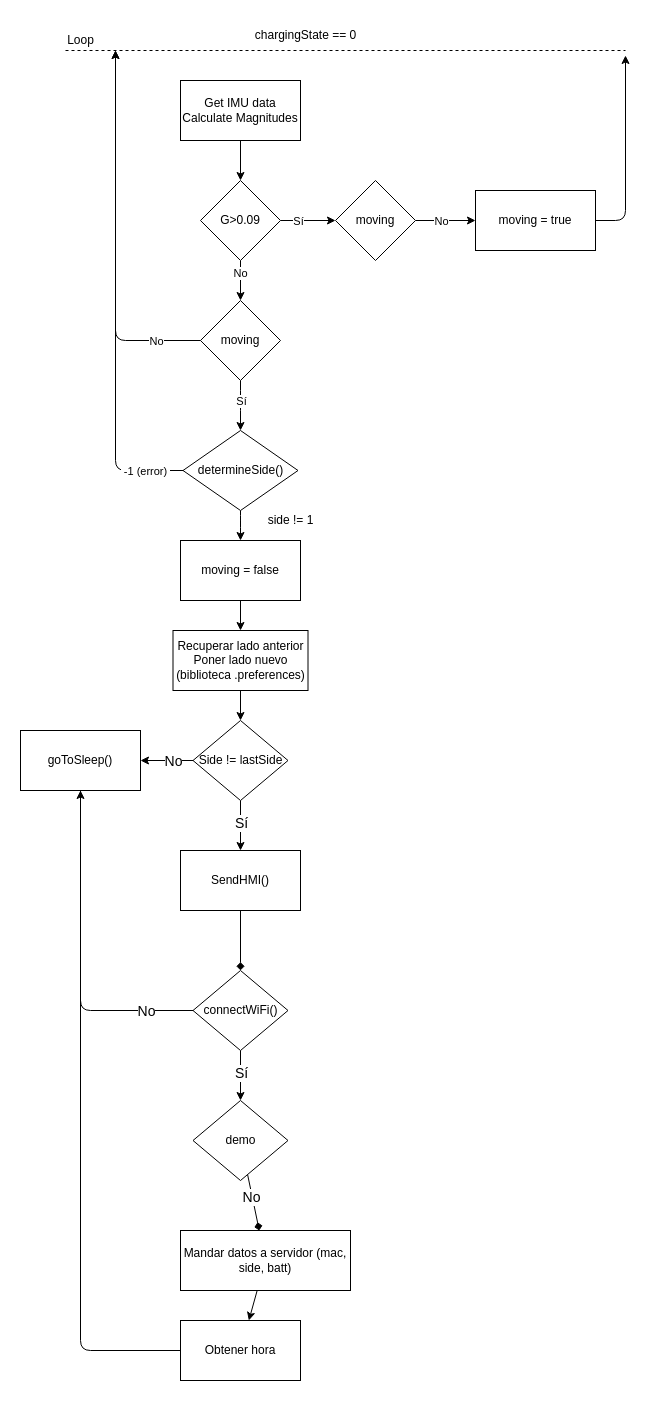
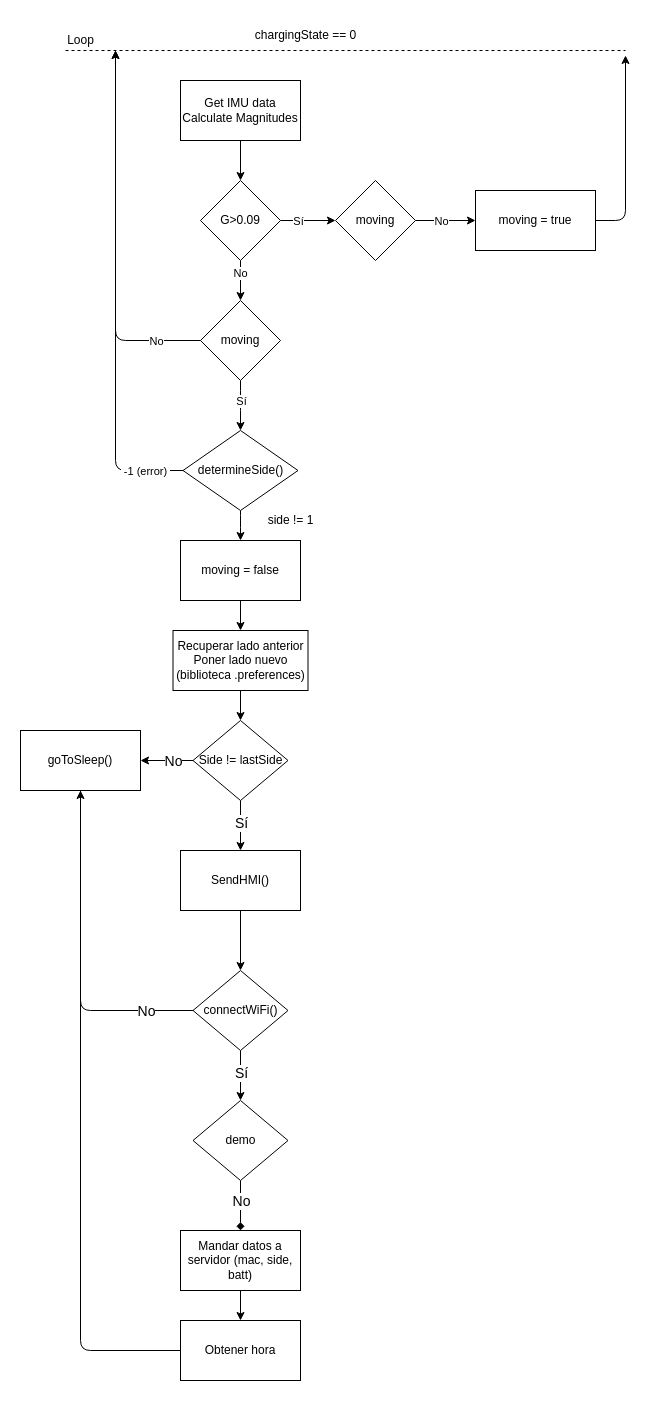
- <mxCell id="36" value="" style="edgeStyle=none;html=1;fontSize=14;endArrow=diamond;" parent="1" source="37" target="42" edge="1"><mxGeometry relative="1" as="geometry" /></mxCell>
+ <mxCell id="36" value="" style="edgeStyle=none;html=1;fontSize=14;" parent="1" source="37" target="42" edge="1"><mxGeometry relative="1" as="geometry" /></mxCell>
- <mxCell id="47" value="Mandar datos a servidor (mac, side, batt)" style="whiteSpace=wrap;html=1;" parent="1" vertex="1"><mxGeometry x="180" y="1230" width="170" height="60" as="geometry" /></mxCell>
+ <mxCell id="47" value="Mandar datos a servidor (mac, side, batt)" style="whiteSpace=wrap;html=1;" parent="1" vertex="1"><mxGeometry x="180" y="1230" width="120" height="60" as="geometry" /></mxCell>
